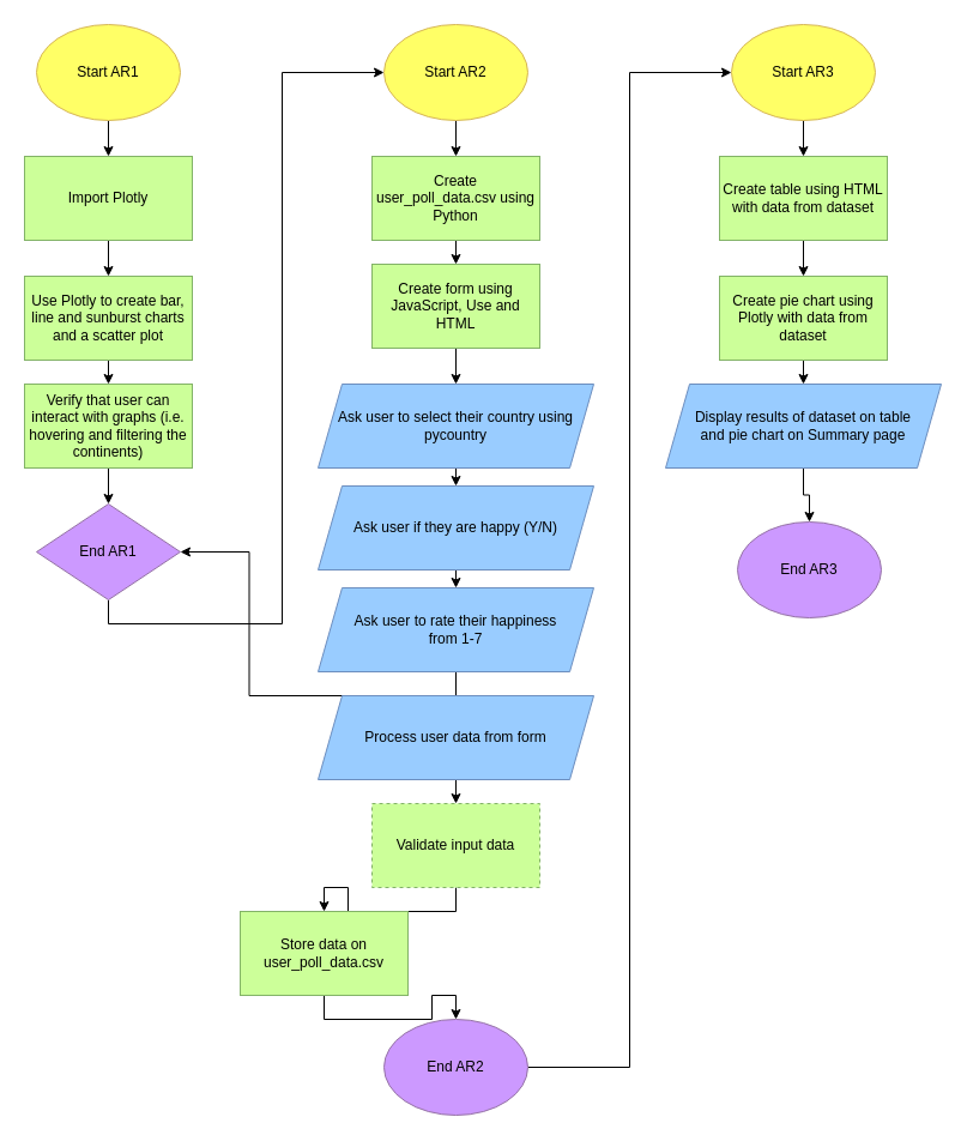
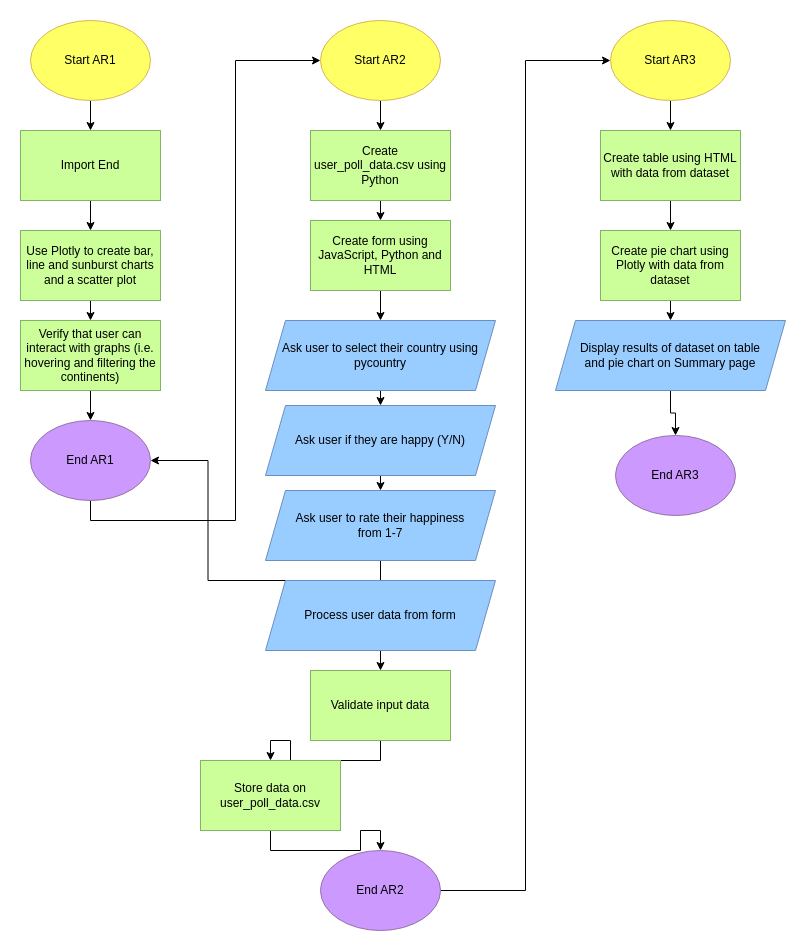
- <mxCell id="5" value="Import Plotly" style="rounded=0;whiteSpace=wrap;html=1;fillColor=#CCFF99;strokeColor=#82b366;" vertex="1" parent="1"><mxGeometry x="20" y="130" width="140" height="70" as="geometry" /></mxCell>
+ <mxCell id="5" value="Import End" style="rounded=0;whiteSpace=wrap;html=1;fillColor=#CCFF99;strokeColor=#82b366;" vertex="1" parent="1"><mxGeometry x="20" y="130" width="140" height="70" as="geometry" /></mxCell>
- <mxCell id="17" value="Create form using JavaScript, Use and HTML" style="rounded=0;whiteSpace=wrap;html=1;fillColor=#CCFF99;strokeColor=#82b366;" vertex="1" parent="1"><mxGeometry x="310" y="220" width="140" height="70" as="geometry" /></mxCell>
+ <mxCell id="17" value="Create form using JavaScript, Python and HTML" style="rounded=0;whiteSpace=wrap;html=1;fillColor=#CCFF99;strokeColor=#82b366;" vertex="1" parent="1"><mxGeometry x="310" y="220" width="140" height="70" as="geometry" /></mxCell>
- <mxCell id="11" value="End AR1" style="rhombus;whiteSpace=wrap;html=1;fillColor=#CC99FF;strokeColor=#9673a6;" vertex="1" parent="1"><mxGeometry x="30" y="420" width="120" height="80" as="geometry" /></mxCell>
+ <mxCell id="11" value="End AR1" style="ellipse;whiteSpace=wrap;html=1;fillColor=#CC99FF;strokeColor=#9673a6;" vertex="1" parent="1"><mxGeometry x="30" y="420" width="120" height="80" as="geometry" /></mxCell>
- <mxCell id="27" value="Validate input data" style="rounded=0;whiteSpace=wrap;html=1;fillColor=#CCFF99;strokeColor=#82b366;dashed=1;" vertex="1" parent="1"><mxGeometry x="310" y="670" width="140" height="70" as="geometry" /></mxCell>
+ <mxCell id="27" value="Validate input data" style="rounded=0;whiteSpace=wrap;html=1;fillColor=#CCFF99;strokeColor=#82b366;" vertex="1" parent="1"><mxGeometry x="310" y="670" width="140" height="70" as="geometry" /></mxCell>
